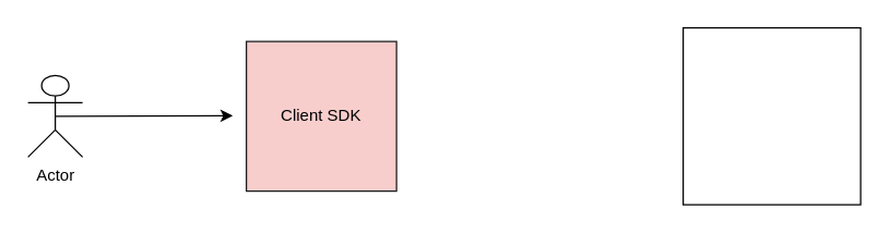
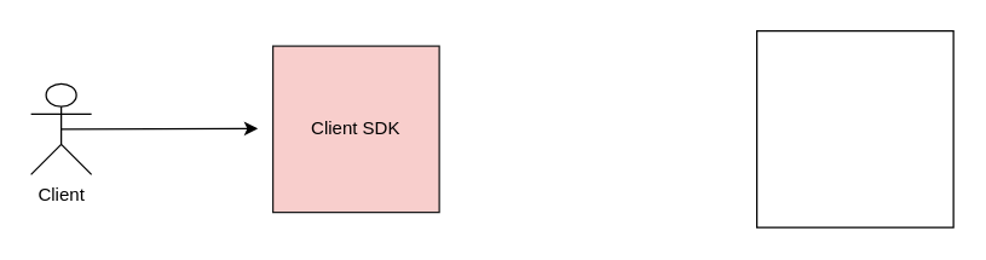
- <mxCell id="5" value="Actor" style="shape=umlActor;verticalLabelPosition=bottom;verticalAlign=top;html=1;outlineConnect=0;" vertex="1" parent="1"><mxGeometry x="20" y="55" width="40" height="60" as="geometry" /></mxCell>
+ <mxCell id="5" value="Client" style="shape=umlActor;verticalLabelPosition=bottom;verticalAlign=top;html=1;outlineConnect=0;" vertex="1" parent="1"><mxGeometry x="20" y="55" width="40" height="60" as="geometry" /></mxCell>
